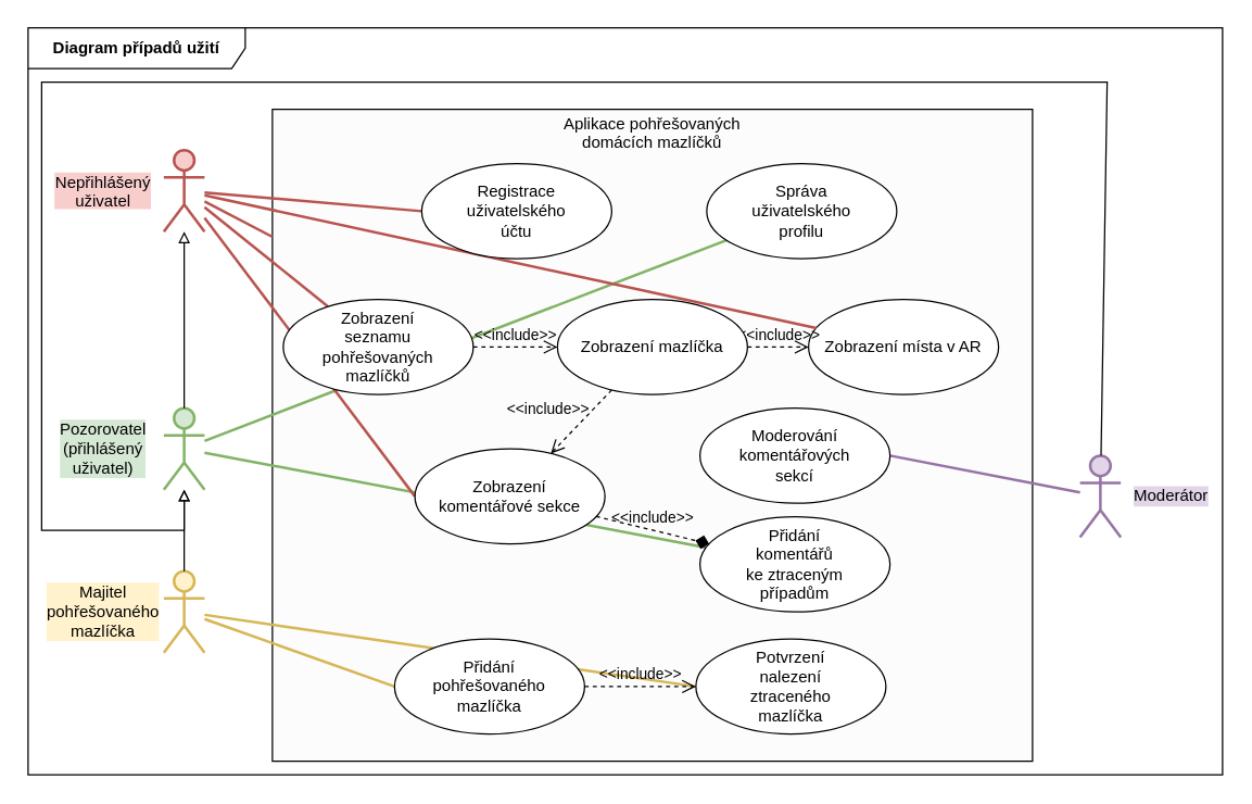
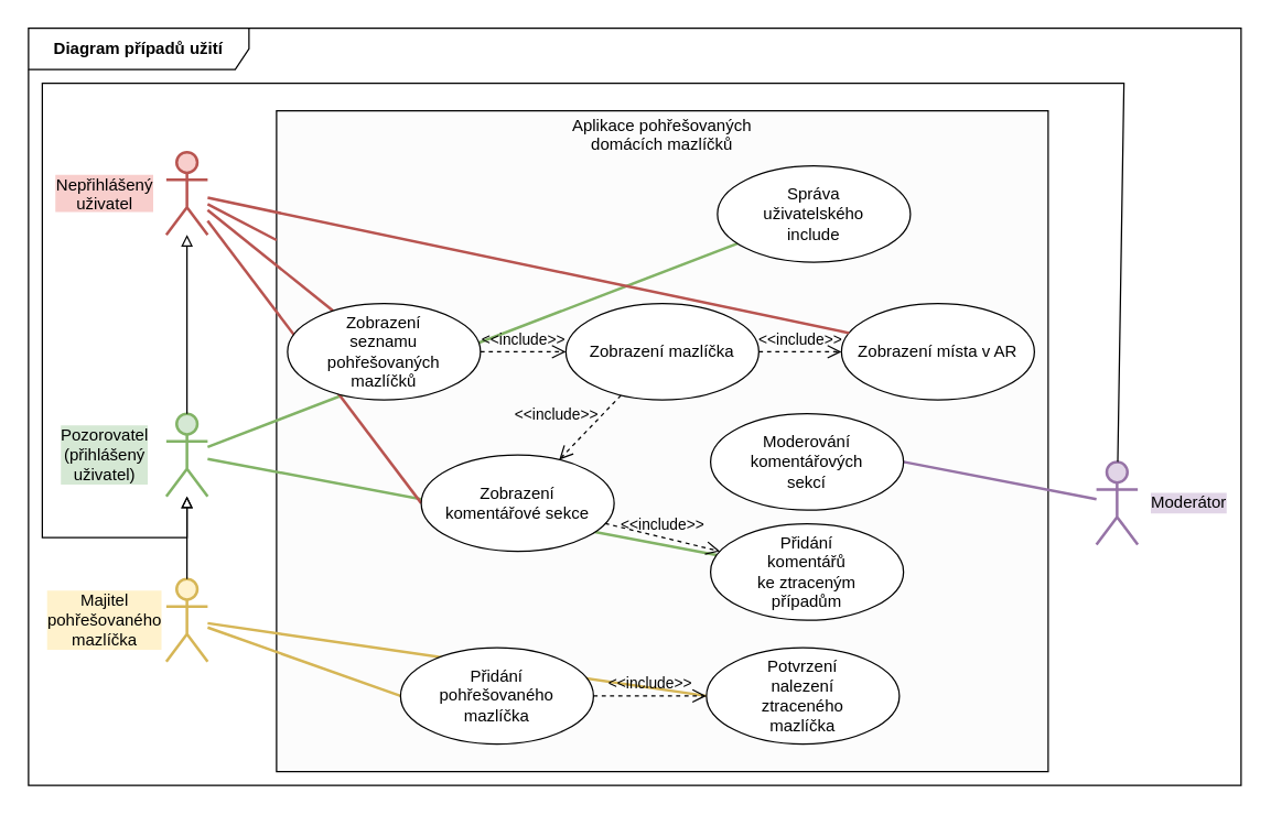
- <mxCell id="12" style="rounded=0;orthogonalLoop=1;jettySize=auto;html=1;entryX=0;entryY=0.5;entryDx=0;entryDy=0;endArrow=none;endFill=0;fillColor=#f8cecc;strokeColor=#b85450;strokeWidth=2;" parent="1" source="16" target="32" edge="1"><mxGeometry relative="1" as="geometry" /></mxCell>
- <mxCell id="32" value="Registrace&lt;br&gt;uživatelského&lt;br&gt;účtu" style="ellipse;whiteSpace=wrap;html=1;" parent="1" vertex="1"><mxGeometry x="310" y="120" width="140" height="70" as="geometry" /></mxCell>
- <mxCell id="21" value="Správa&lt;br&gt;uživatelského&lt;br&gt;profilu" style="ellipse;whiteSpace=wrap;html=1;" parent="1" vertex="1"><mxGeometry x="520" y="120" width="140" height="70" as="geometry" /></mxCell>
+ <mxCell id="21" value="Správa&lt;br&gt;uživatelského&lt;br&gt;include" style="ellipse;whiteSpace=wrap;html=1;" parent="1" vertex="1"><mxGeometry x="520" y="120" width="140" height="70" as="geometry" /></mxCell>
- <mxCell id="24" value="Zobrazení místa v AR" style="ellipse;whiteSpace=wrap;html=1;" parent="1" vertex="1"><mxGeometry x="595" y="220" width="140" height="70" as="geometry" /></mxCell>
+ <mxCell id="24" value="Zobrazení místa v AR" style="ellipse;whiteSpace=wrap;html=1;" parent="1" vertex="1"><mxGeometry x="610" y="220" width="140" height="70" as="geometry" /></mxCell>
- <mxCell id="31" value="&amp;lt;&amp;lt;include&amp;gt;&amp;gt;" style="html=1;verticalAlign=bottom;endArrow=diamond;dashed=1;endSize=8;curved=0;rounded=0;labelBackgroundColor=none;" edge="1" parent="1" source="27" target="23"><mxGeometry relative="1" as="geometry"><mxPoint x="368" y="260" as="sourcePoint" /><mxPoint x="430" y="260" as="targetPoint" /><mxPoint as="offset" /></mxGeometry></mxCell>
+ <mxCell id="31" value="&amp;lt;&amp;lt;include&amp;gt;&amp;gt;" style="html=1;verticalAlign=bottom;endArrow=open;dashed=1;endSize=8;curved=0;rounded=0;labelBackgroundColor=none;" edge="1" parent="1" source="27" target="23"><mxGeometry relative="1" as="geometry"><mxPoint x="368" y="260" as="sourcePoint" /><mxPoint x="430" y="260" as="targetPoint" /><mxPoint as="offset" /></mxGeometry></mxCell>
